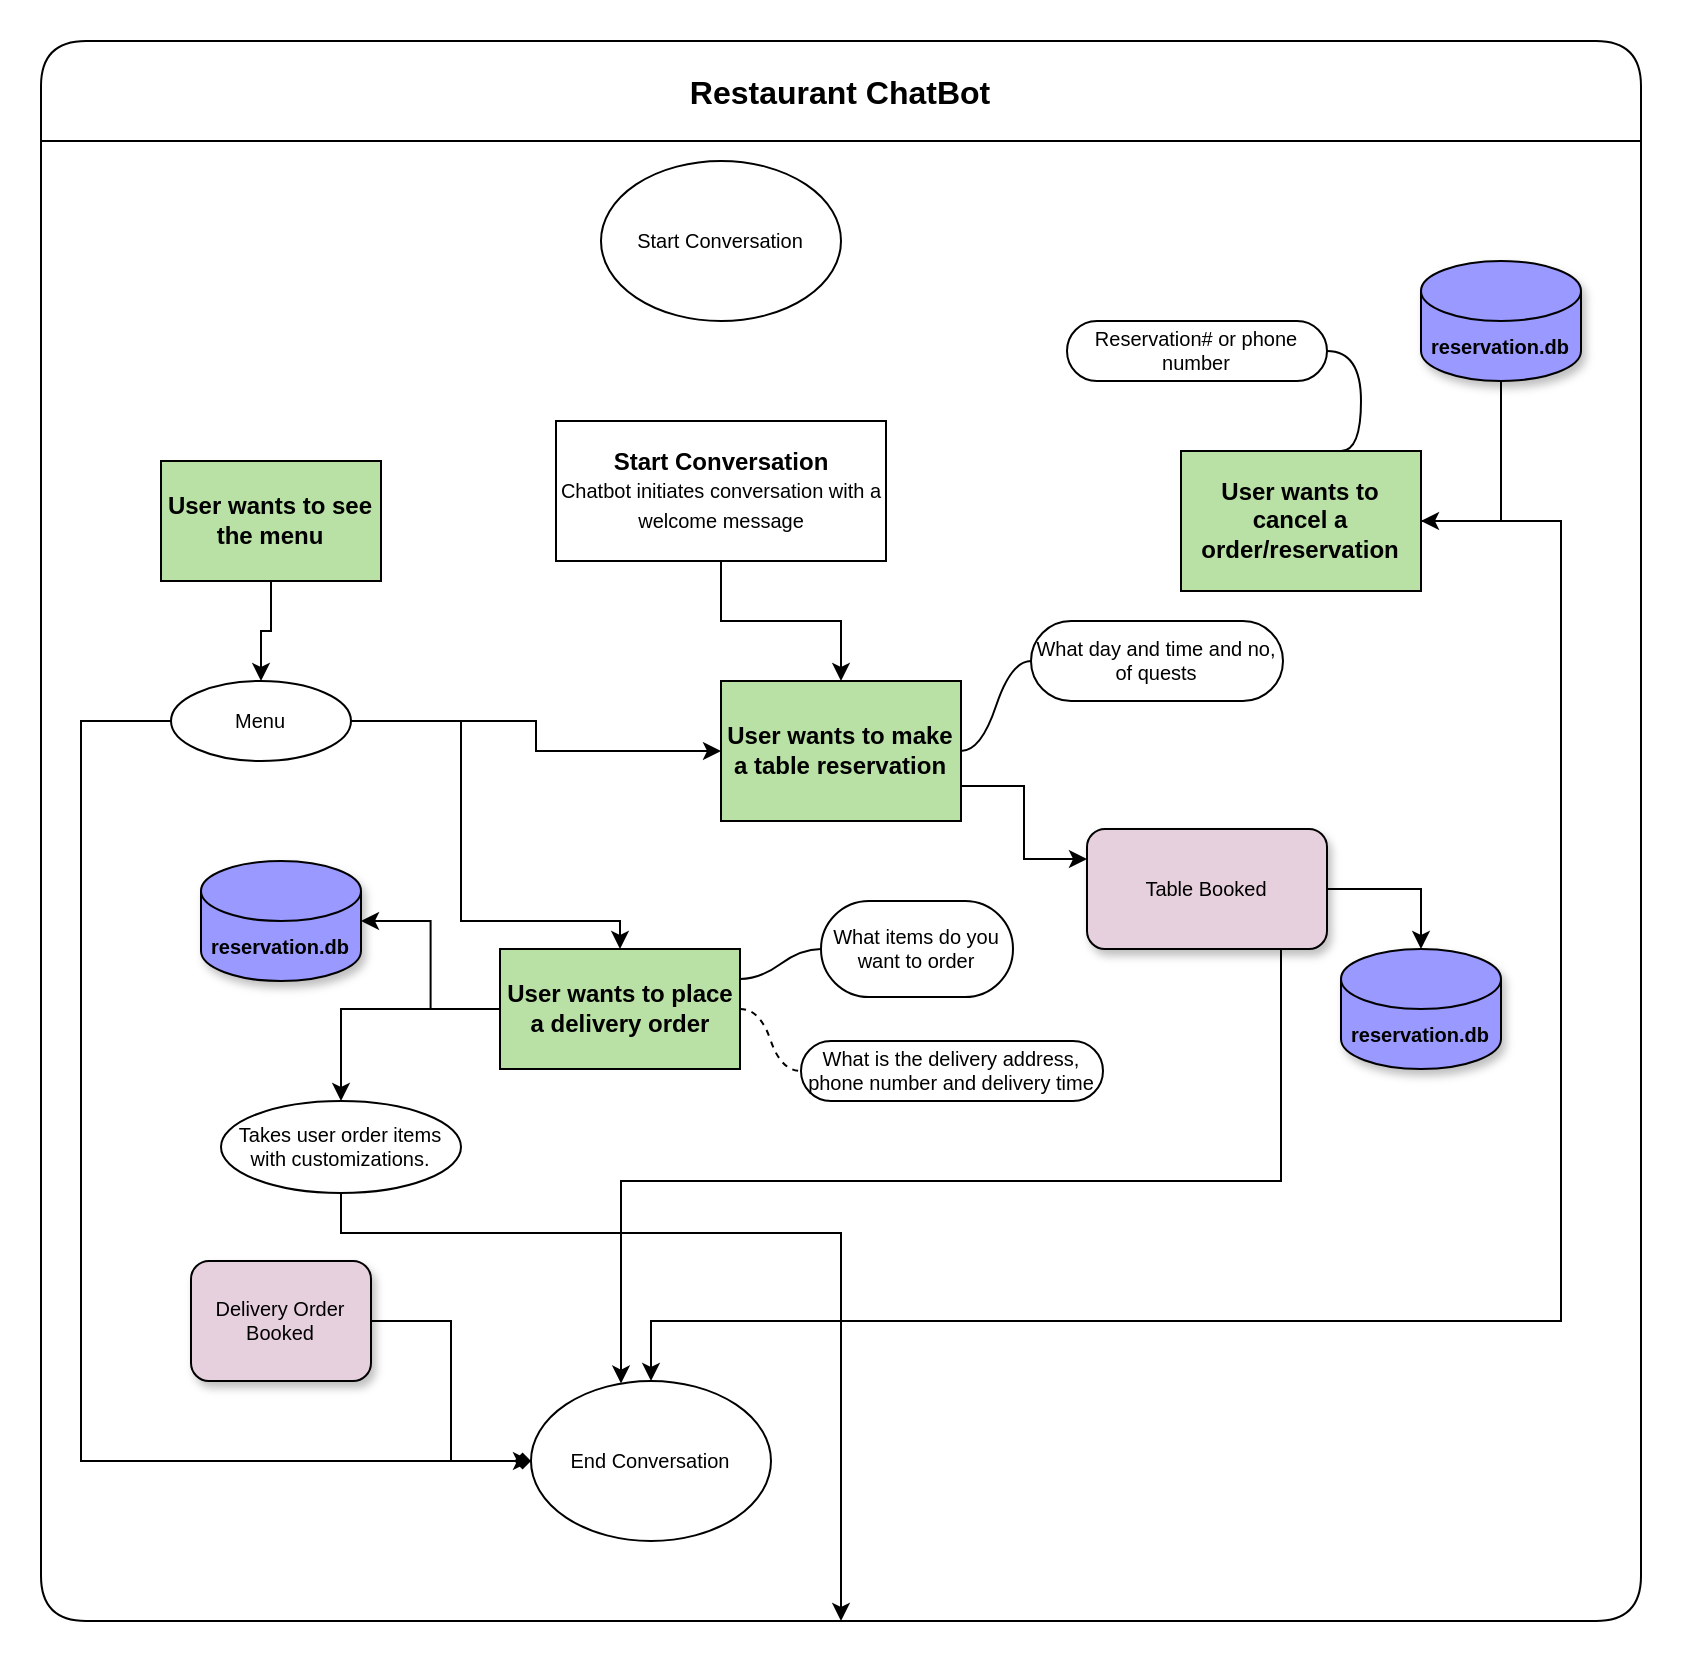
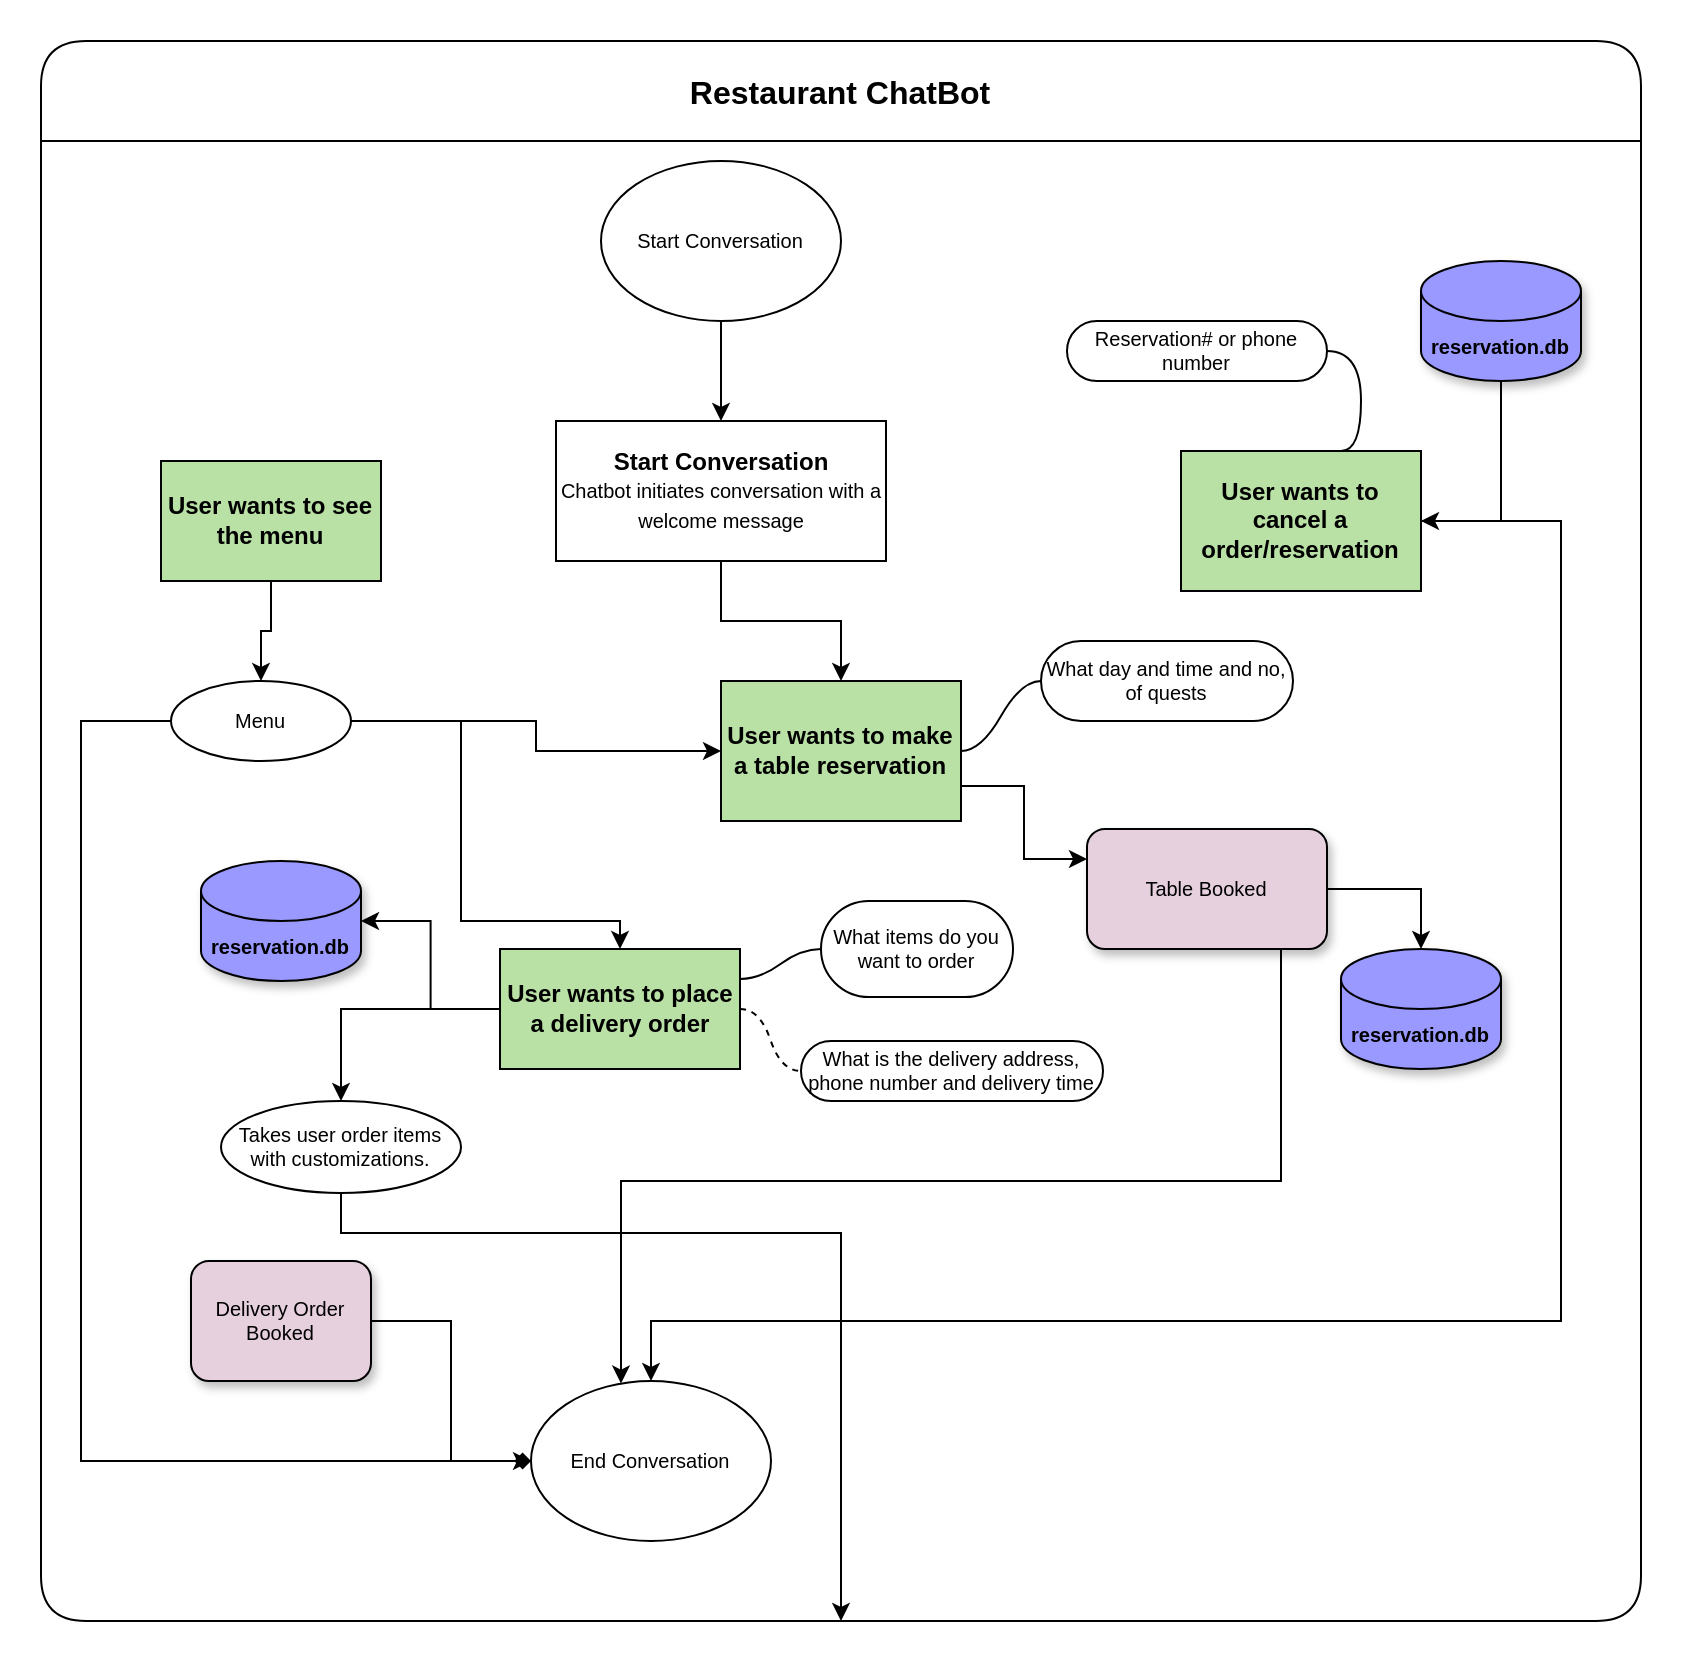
+ <mxCell id="10" style="edgeStyle=orthogonalEdgeStyle;rounded=0;orthogonalLoop=1;jettySize=auto;html=1;fontSize=10;" edge="1" parent="4" source="11" target="5"><mxGeometry relative="1" as="geometry" /></mxCell>
- <mxCell id="16" value="What day and time and no, of quests" style="whiteSpace=wrap;html=1;rounded=1;arcSize=50;align=center;verticalAlign=middle;strokeWidth=1;autosize=1;spacing=4;treeFolding=1;treeMoving=1;newEdgeStyle={&quot;edgeStyle&quot;:&quot;entityRelationEdgeStyle&quot;,&quot;startArrow&quot;:&quot;none&quot;,&quot;endArrow&quot;:&quot;none&quot;,&quot;segment&quot;:10,&quot;curved&quot;:1};fontSize=10;" vertex="1" parent="4"><mxGeometry x="475" y="230" width="126" height="40" as="geometry" /></mxCell>
+ <mxCell id="16" value="What day and time and no, of quests" style="whiteSpace=wrap;html=1;rounded=1;arcSize=50;align=center;verticalAlign=middle;strokeWidth=1;autosize=1;spacing=4;treeFolding=1;treeMoving=1;newEdgeStyle={&quot;edgeStyle&quot;:&quot;entityRelationEdgeStyle&quot;,&quot;startArrow&quot;:&quot;none&quot;,&quot;endArrow&quot;:&quot;none&quot;,&quot;segment&quot;:10,&quot;curved&quot;:1};fontSize=10;" vertex="1" parent="4"><mxGeometry x="480" y="240" width="126" height="40" as="geometry" /></mxCell>
